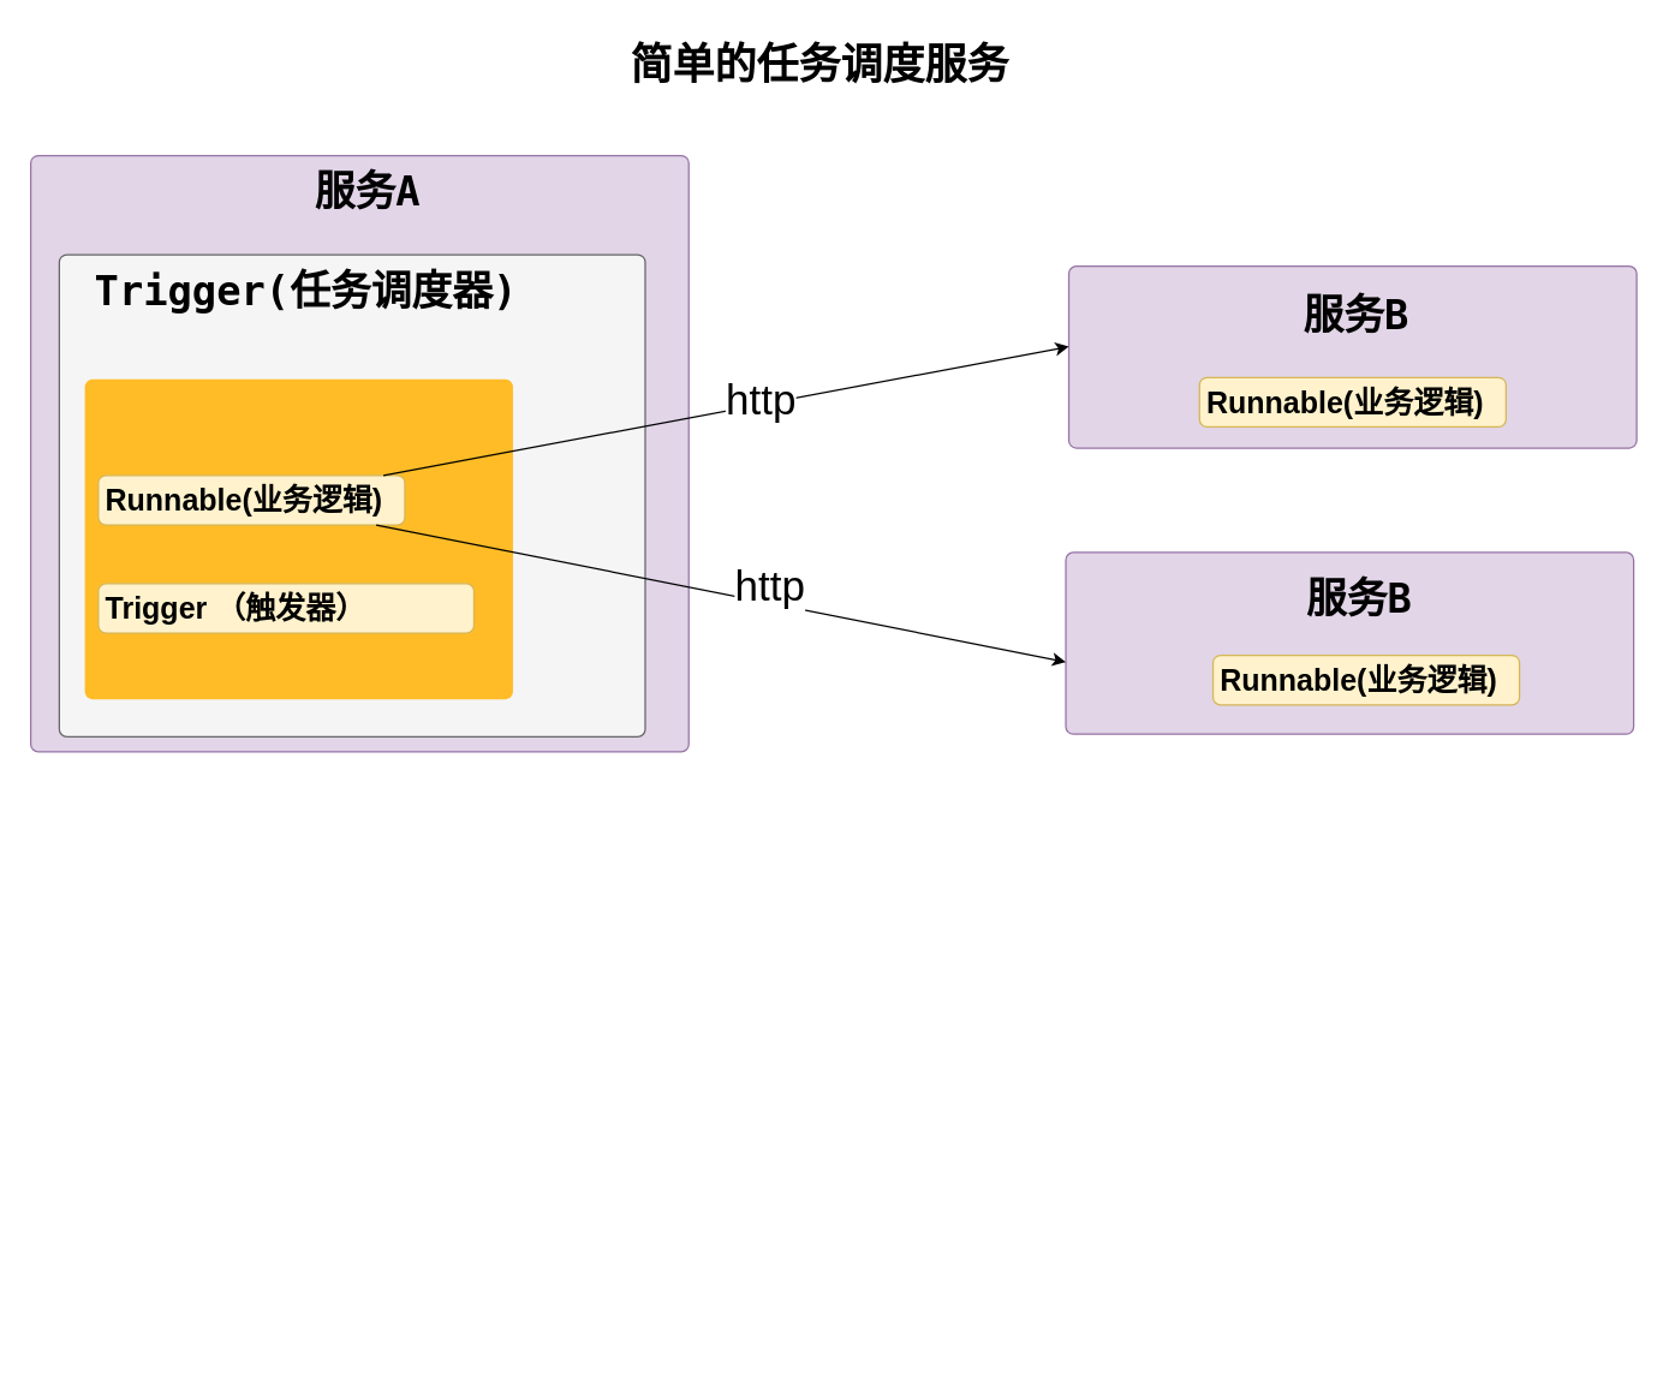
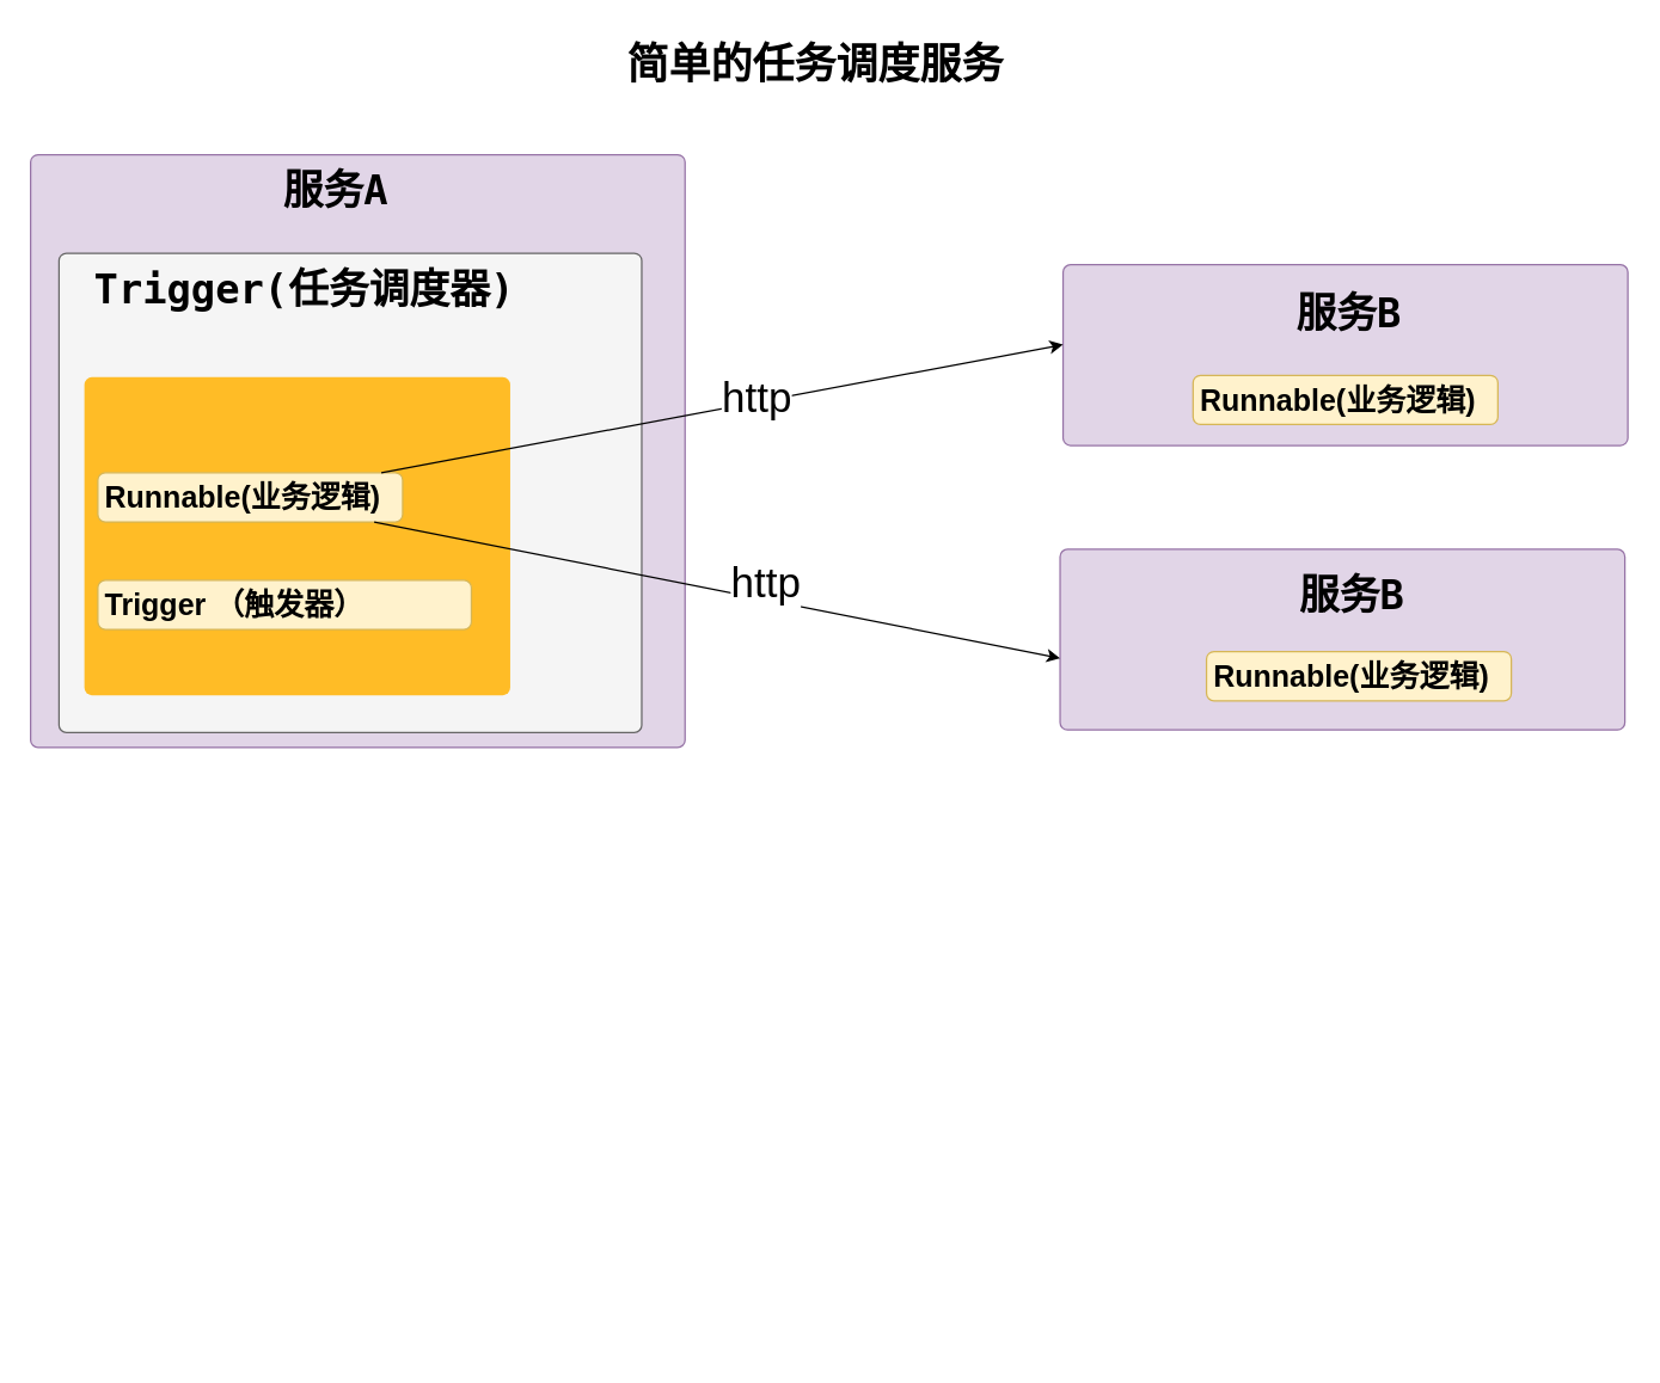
- <mxCell id="21" value="&lt;pre style=&quot;font-family: &amp;#34;jetbrains mono&amp;#34; , monospace ; font-size: 27px&quot;&gt;服务A&lt;/pre&gt;" style="text;strokeColor=none;fillColor=none;html=1;fontSize=27;fontStyle=1;verticalAlign=middle;align=center;labelBackgroundColor=none;" vertex="1" parent="1"><mxGeometry x="173" y="105" width="141" height="45" as="geometry" /></mxCell>
+ <mxCell id="21" value="&lt;pre style=&quot;font-family: &amp;#34;jetbrains mono&amp;#34; , monospace ; font-size: 27px&quot;&gt;服务A&lt;/pre&gt;" style="text;strokeColor=none;fillColor=none;html=1;fontSize=27;fontStyle=1;verticalAlign=middle;align=center;labelBackgroundColor=none;" vertex="1" parent="1"><mxGeometry x="153" y="105" width="141" height="45" as="geometry" /></mxCell>
